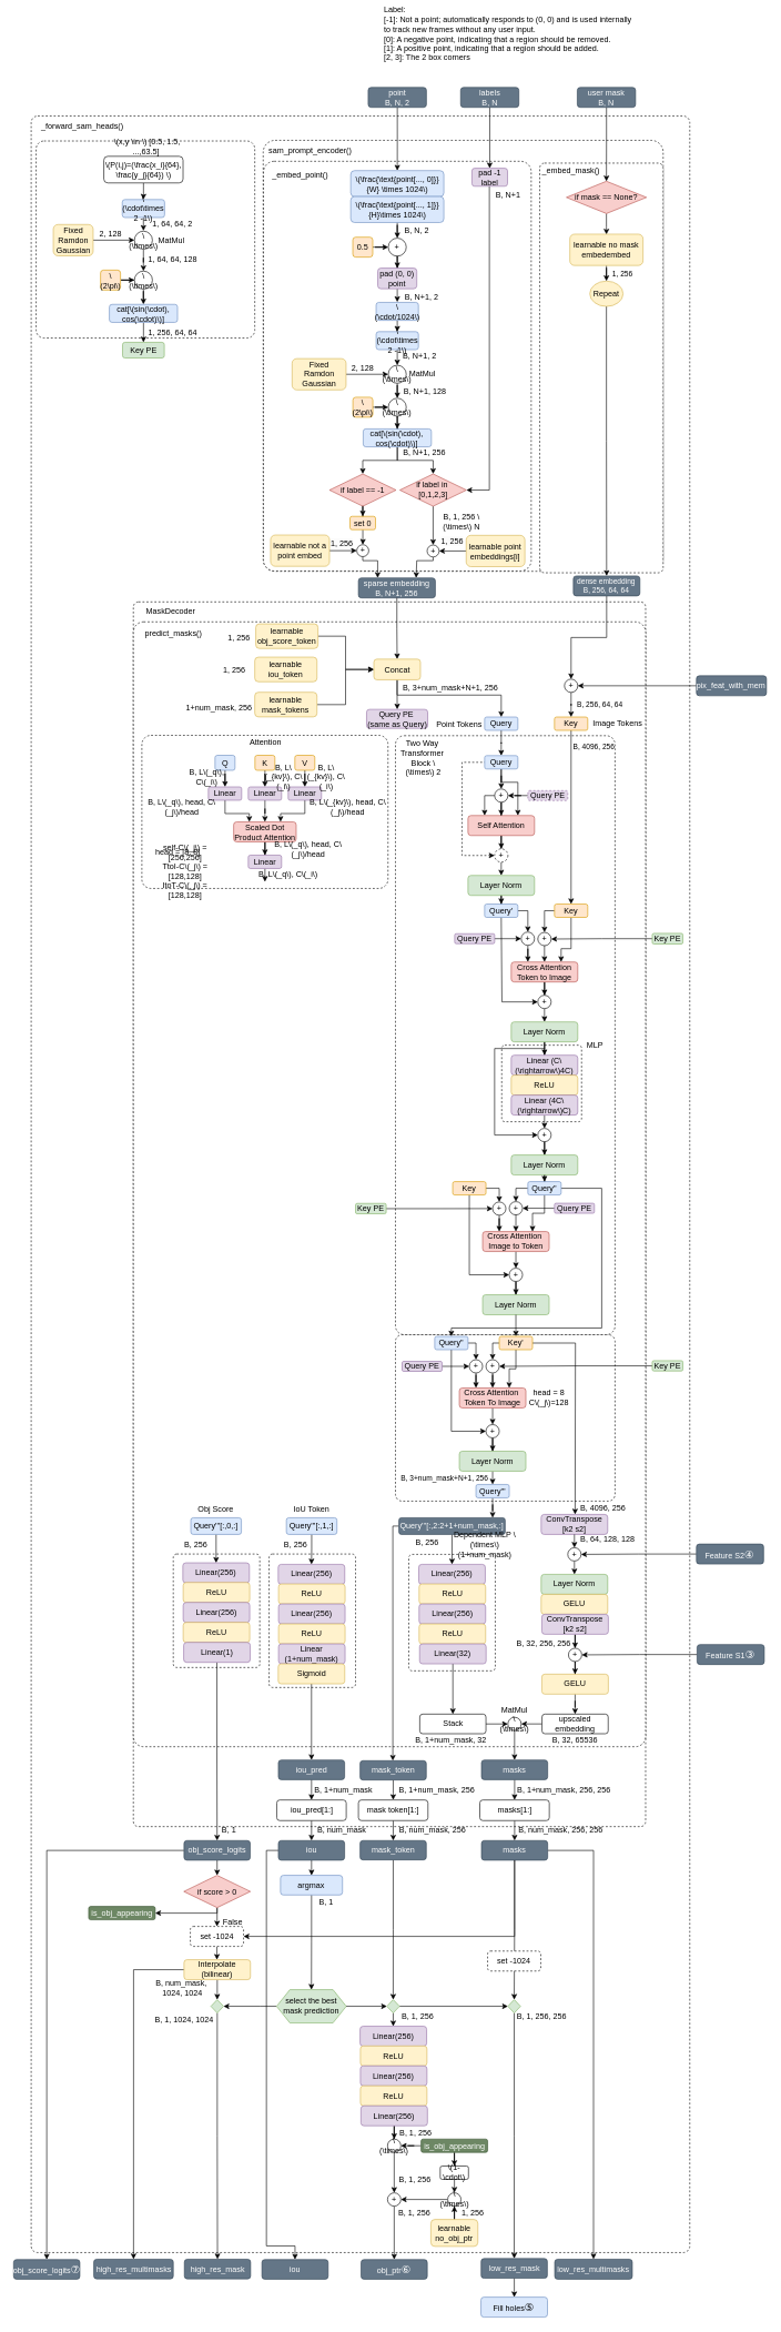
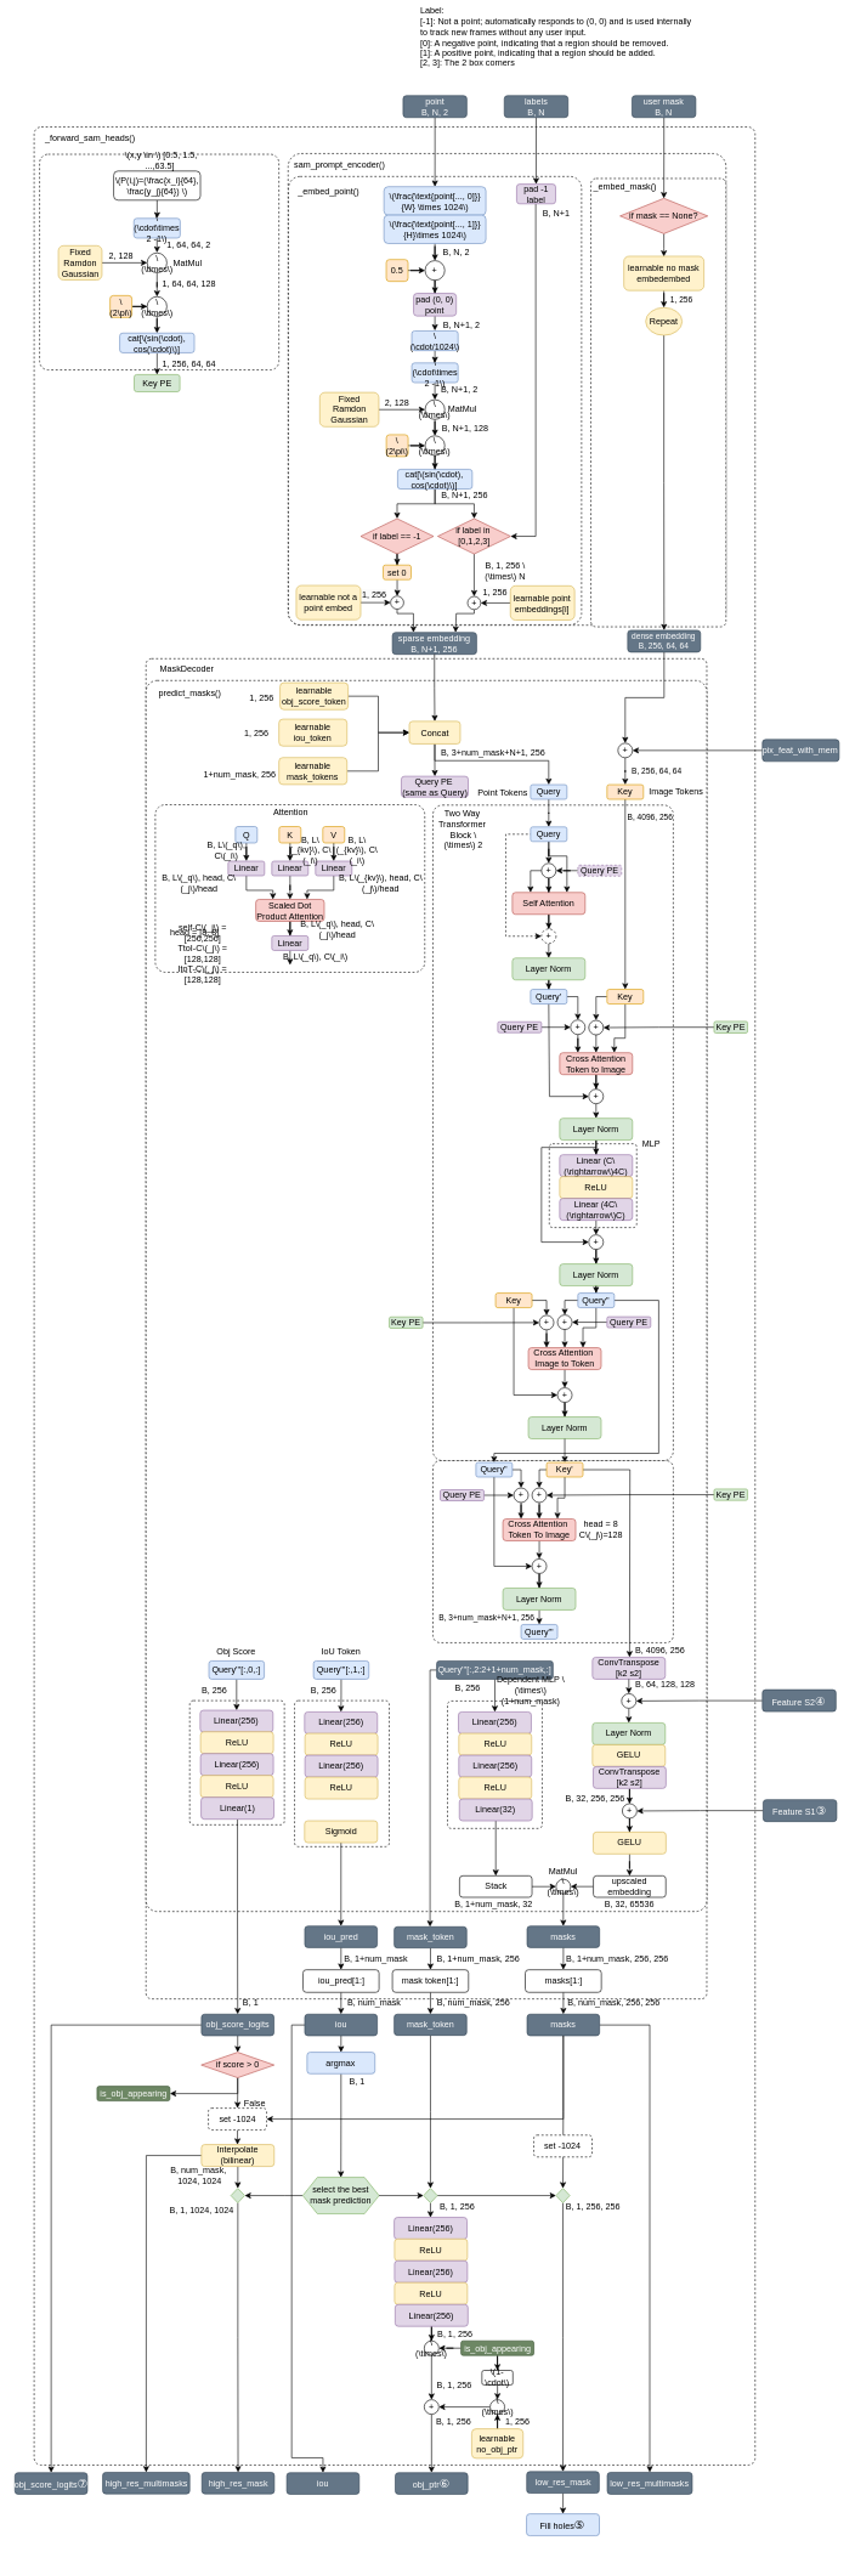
- <mxCell id="133" style="edgeStyle=orthogonalEdgeStyle;rounded=0;orthogonalLoop=1;jettySize=auto;html=1;entryX=0.882;entryY=0.004;entryDx=0;entryDy=0;entryPerimeter=0;" parent="1" source="134" target="161" edge="1"><mxGeometry relative="1" as="geometry"><mxPoint x="740" y="2274" as="targetPoint" /></mxGeometry></mxCell>
- <mxCell id="191" value="Linear&lt;div&gt;(1+num_mask)&lt;/div&gt;" style="rounded=1;whiteSpace=wrap;html=1;fillColor=#e1d5e7;strokeColor=#9673a6;" parent="1" vertex="1"><mxGeometry x="418.25" y="2468.5" width="100" height="30" as="geometry" /></mxCell>
- <mxCell id="344" value="if score &amp;gt; 0" style="rhombus;whiteSpace=wrap;html=1;fillColor=#f8cecc;strokeColor=#b85450;" parent="1" vertex="1"><mxGeometry x="275.88" y="2816.25" width="100" height="48.5" as="geometry" /></mxCell>
+ <mxCell id="344" value="if score &amp;gt; 0" style="rhombus;whiteSpace=wrap;html=1;fillColor=#f8cecc;strokeColor=#b85450;" parent="1" vertex="1"><mxGeometry x="275.88" y="2816.25" width="100" height="35" as="geometry" /></mxCell>
